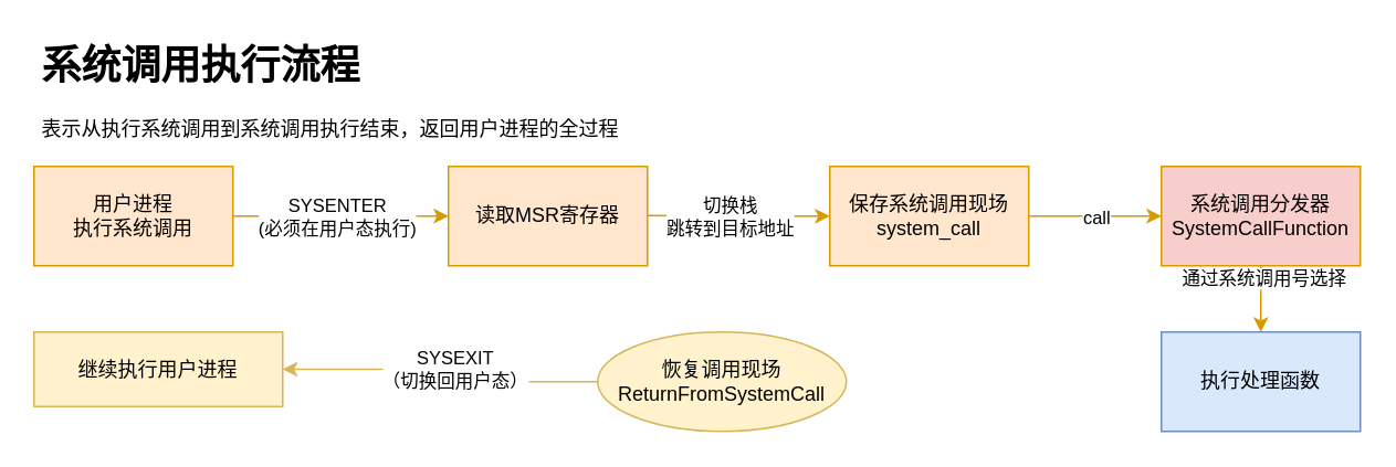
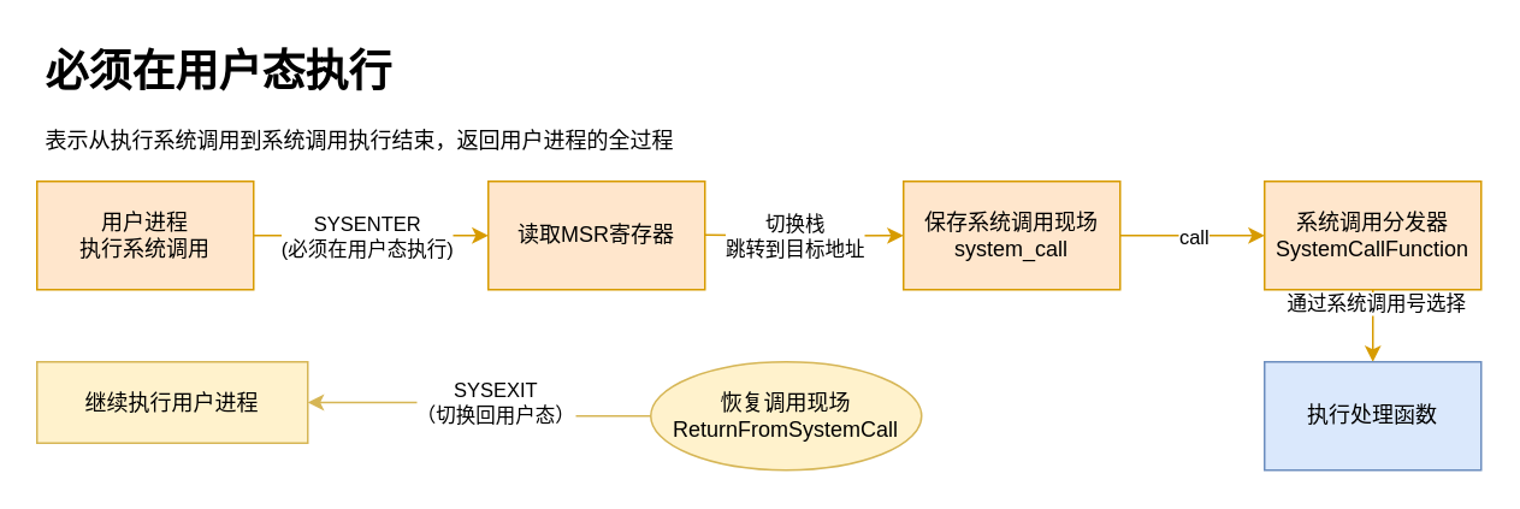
- <mxCell id="2" value="&lt;h1&gt;系统调用执行流程&lt;/h1&gt;&lt;p&gt;表示从执行系统调用到系统调用执行结束，返回用户进程的全过程&lt;/p&gt;" style="text;html=1;strokeColor=none;fillColor=none;spacing=5;spacingTop=-20;whiteSpace=wrap;overflow=hidden;rounded=0;" vertex="1" parent="1"><mxGeometry x="20" y="20" width="380" height="120" as="geometry" /></mxCell>
+ <mxCell id="2" value="&lt;h1&gt;必须在用户态执行&lt;/h1&gt;&lt;p&gt;表示从执行系统调用到系统调用执行结束，返回用户进程的全过程&lt;/p&gt;" style="text;html=1;strokeColor=none;fillColor=none;spacing=5;spacingTop=-20;whiteSpace=wrap;overflow=hidden;rounded=0;" vertex="1" parent="1"><mxGeometry x="20" y="20" width="380" height="120" as="geometry" /></mxCell>
- <mxCell id="11" value="系统调用分发器&lt;br&gt;SystemCallFunction" style="rounded=0;whiteSpace=wrap;html=1;fillColor=#f8cecc;strokeColor=#d79b00;" vertex="1" parent="1"><mxGeometry x="700" y="100" width="120" height="60" as="geometry" /></mxCell>
+ <mxCell id="11" value="系统调用分发器&lt;br&gt;SystemCallFunction" style="rounded=0;whiteSpace=wrap;html=1;fillColor=#ffe6cc;strokeColor=#d79b00;" vertex="1" parent="1"><mxGeometry x="700" y="100" width="120" height="60" as="geometry" /></mxCell>
